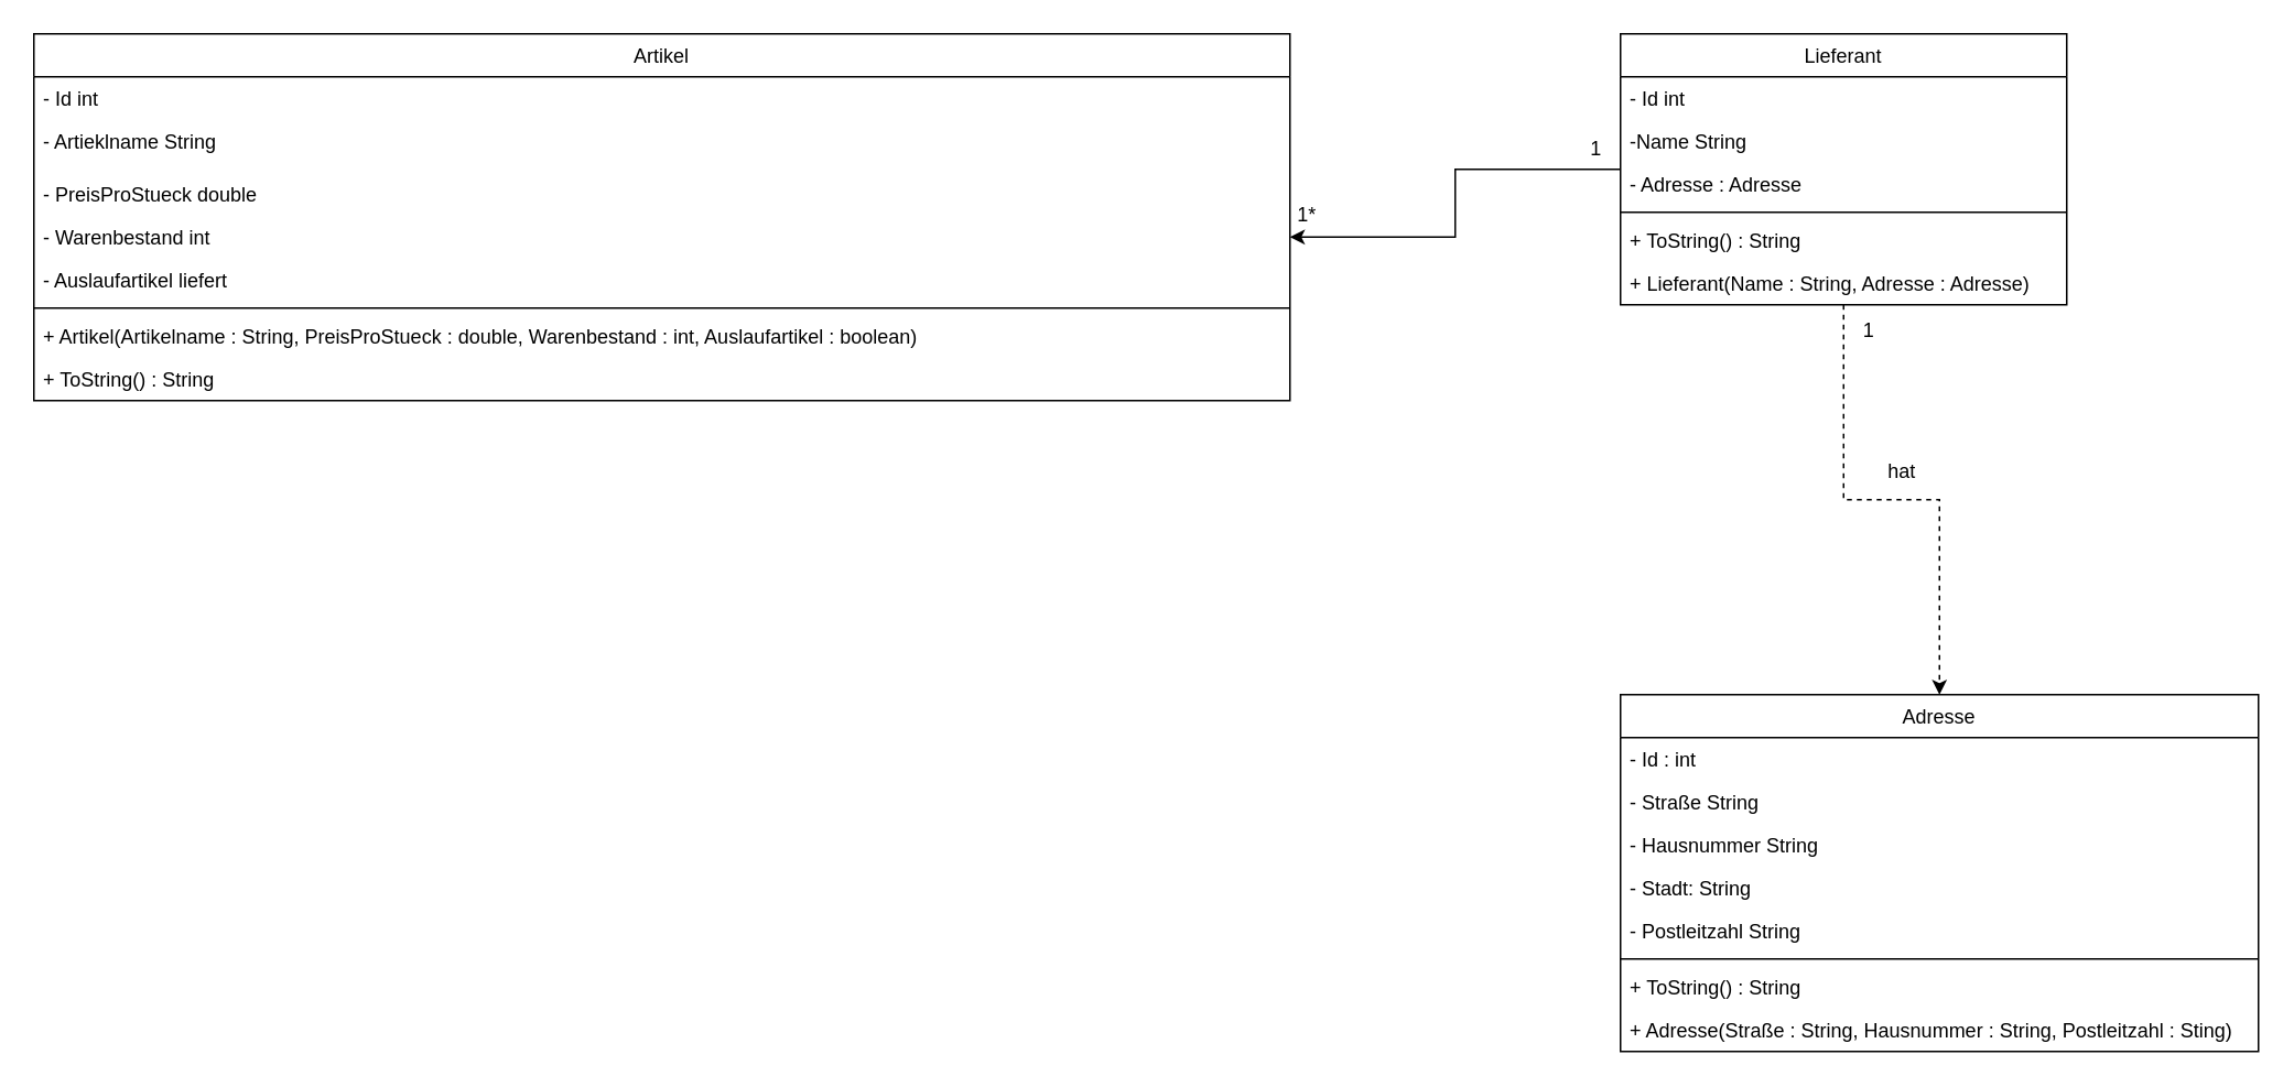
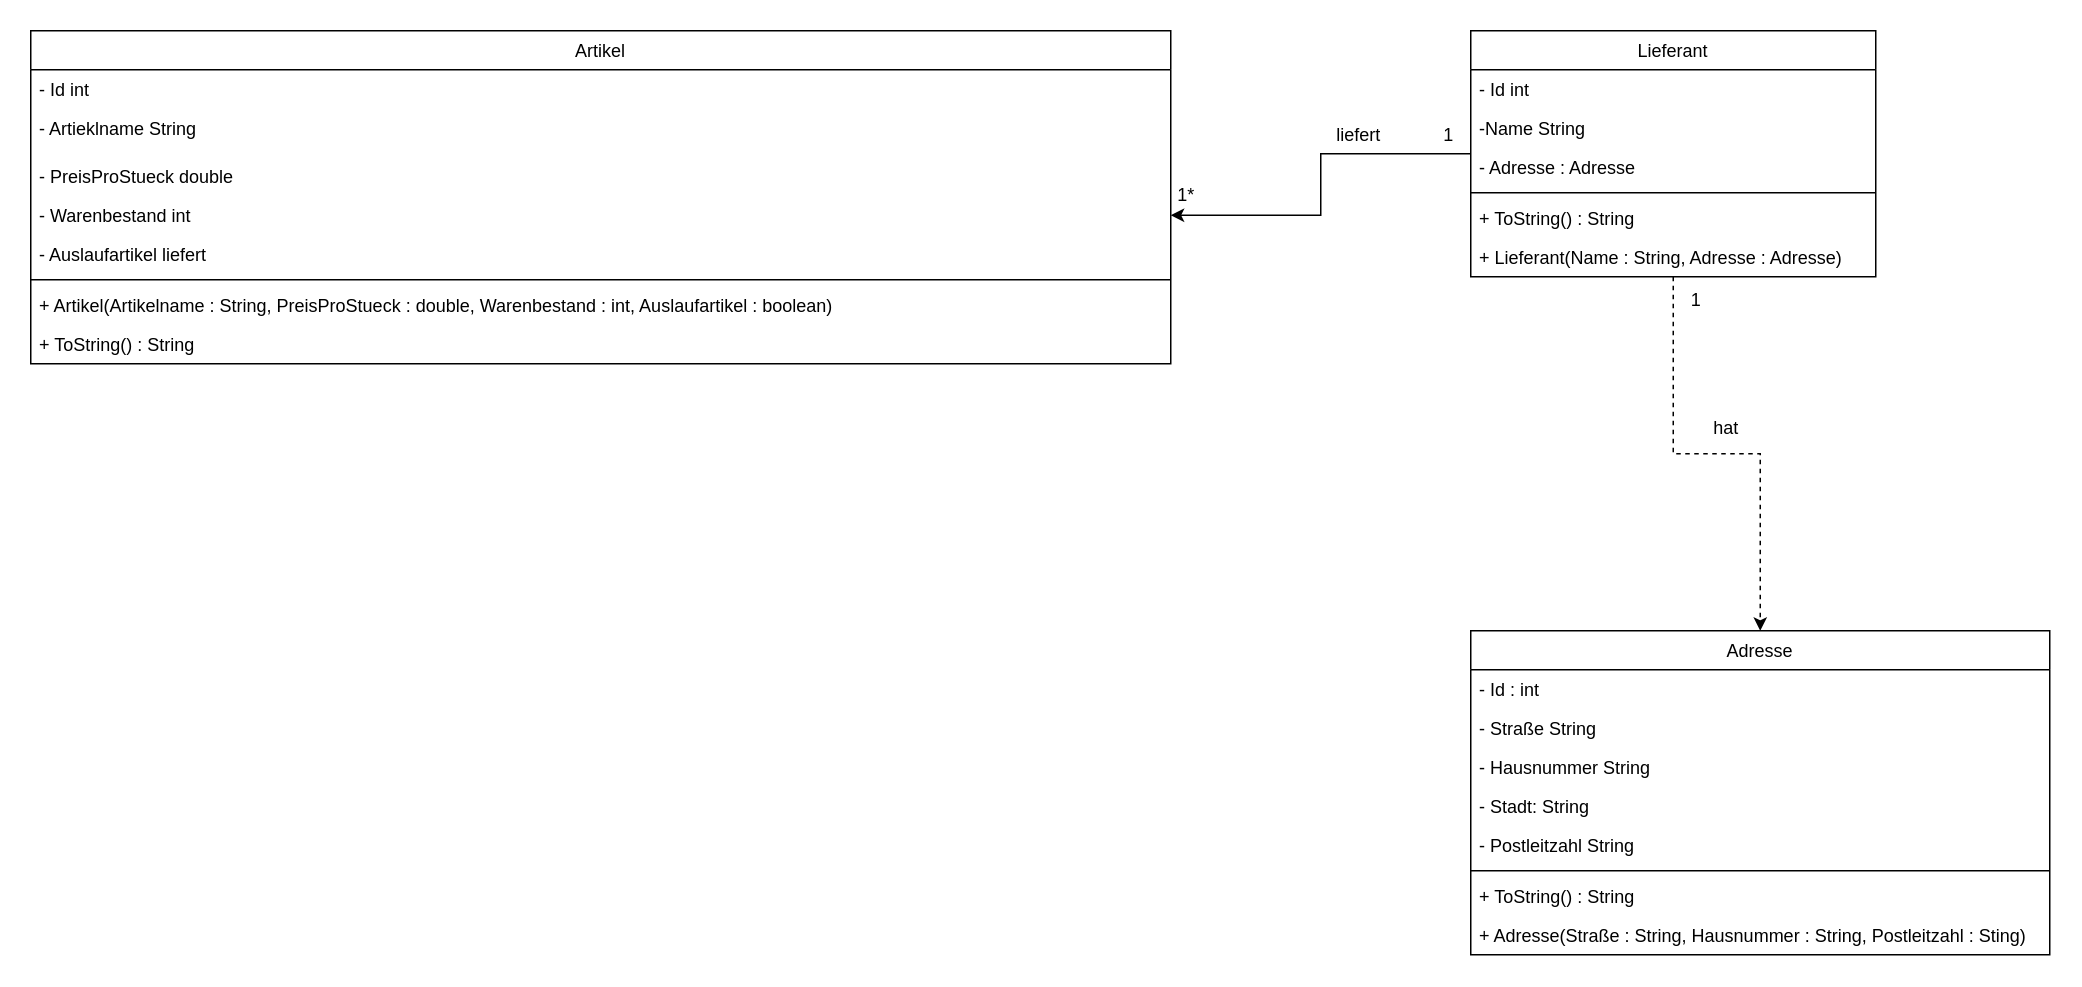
+ <mxCell id="31" value="liefert" style="text;html=1;align=center;verticalAlign=middle;resizable=0;points=[];autosize=1;strokeColor=none;fillColor=none;" vertex="1" parent="1"><mxGeometry x="880" y="75" width="50" height="30" as="geometry" /></mxCell>
